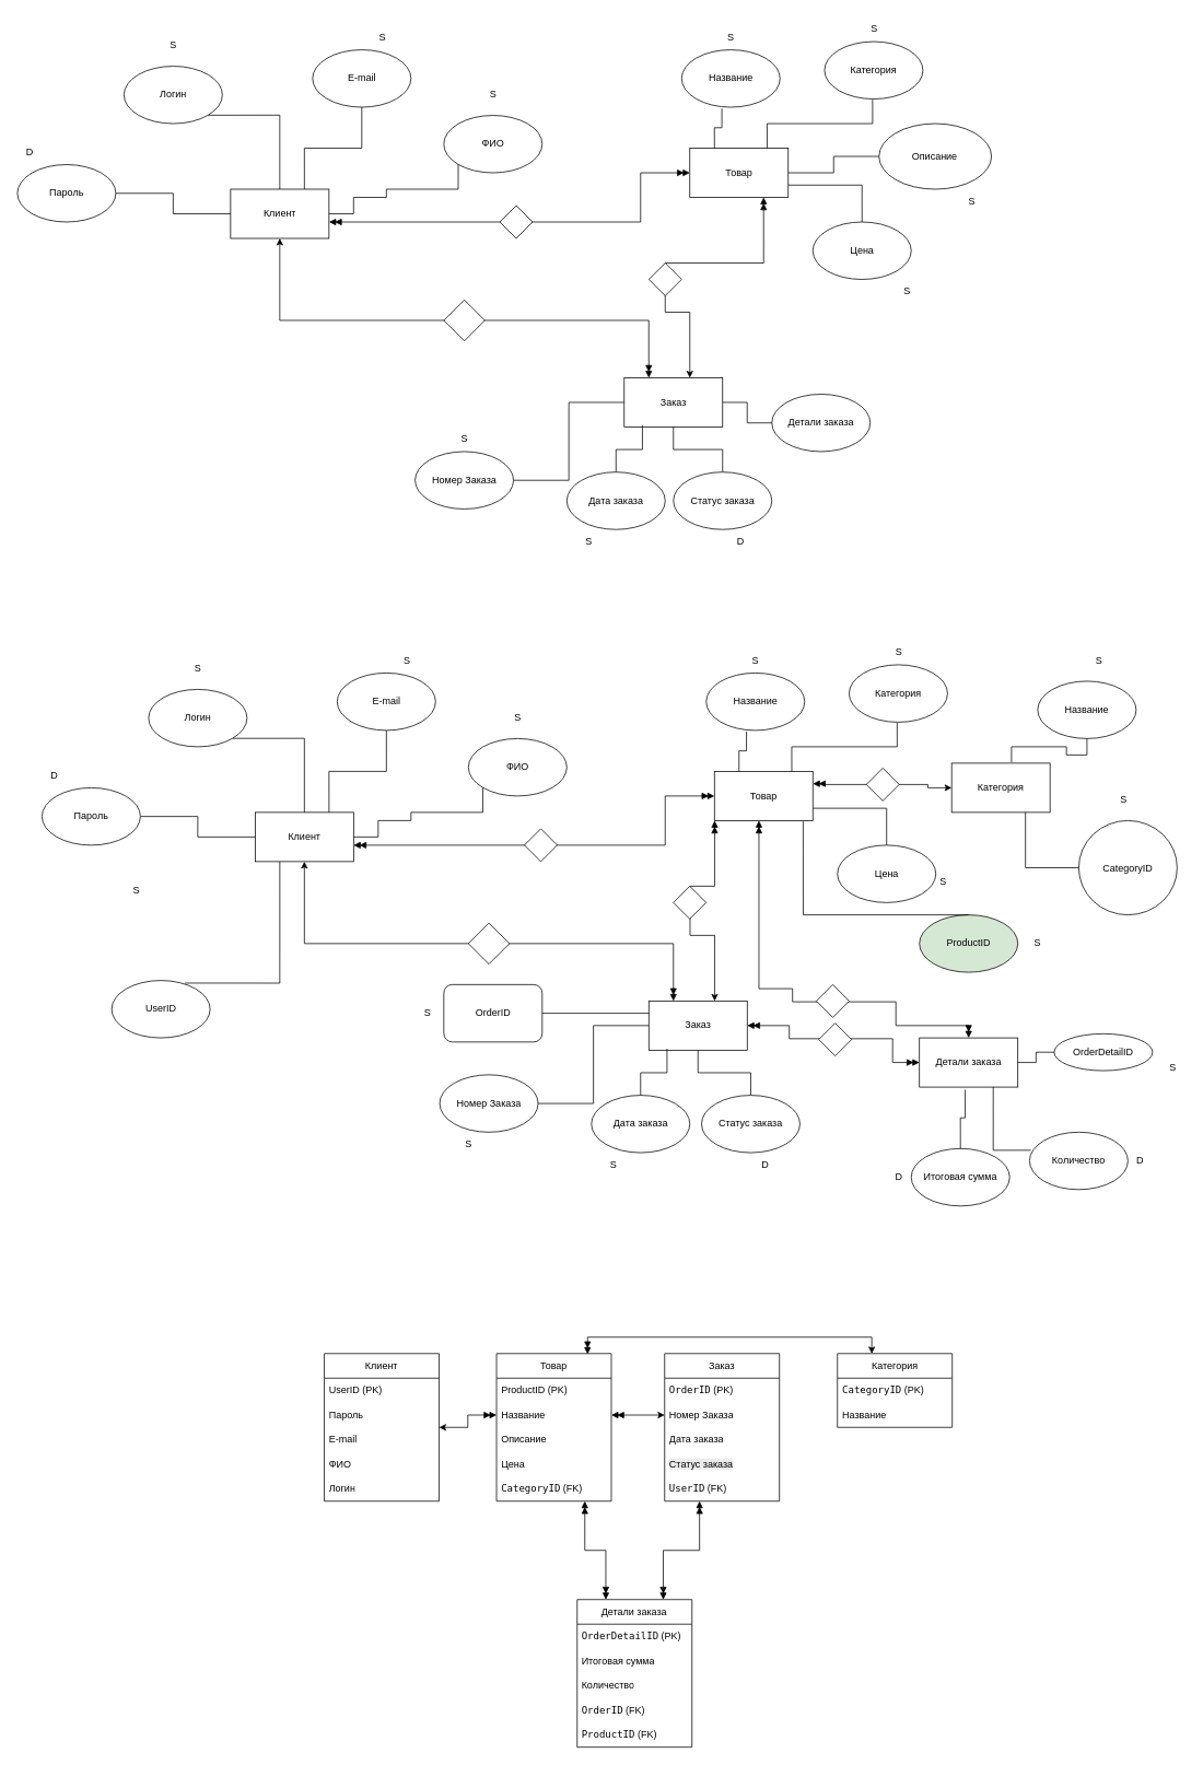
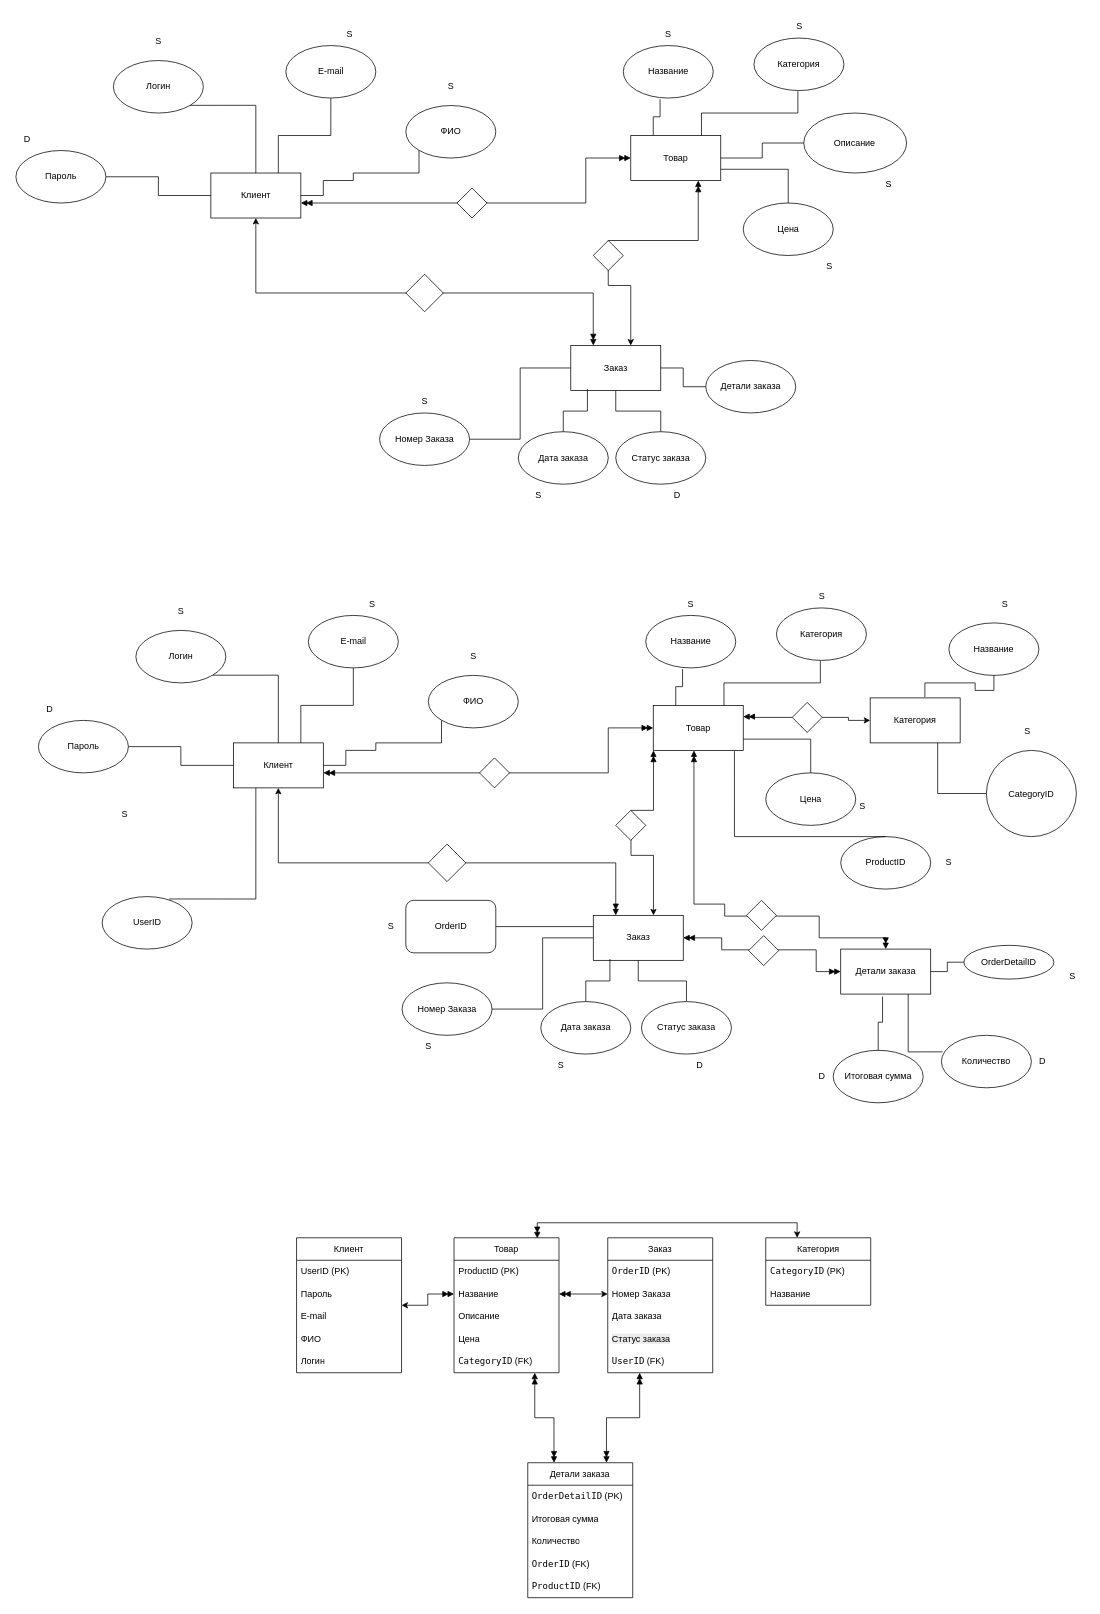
- <mxCell id="124" value="ProductID" style="ellipse;whiteSpace=wrap;html=1;fillColor=#d5e8d4;" vertex="1" parent="1"><mxGeometry x="1120.72" y="1115" width="120" height="70" as="geometry" /></mxCell>
+ <mxCell id="124" value="ProductID" style="ellipse;whiteSpace=wrap;html=1;" vertex="1" parent="1"><mxGeometry x="1120.72" y="1115" width="120" height="70" as="geometry" /></mxCell>
